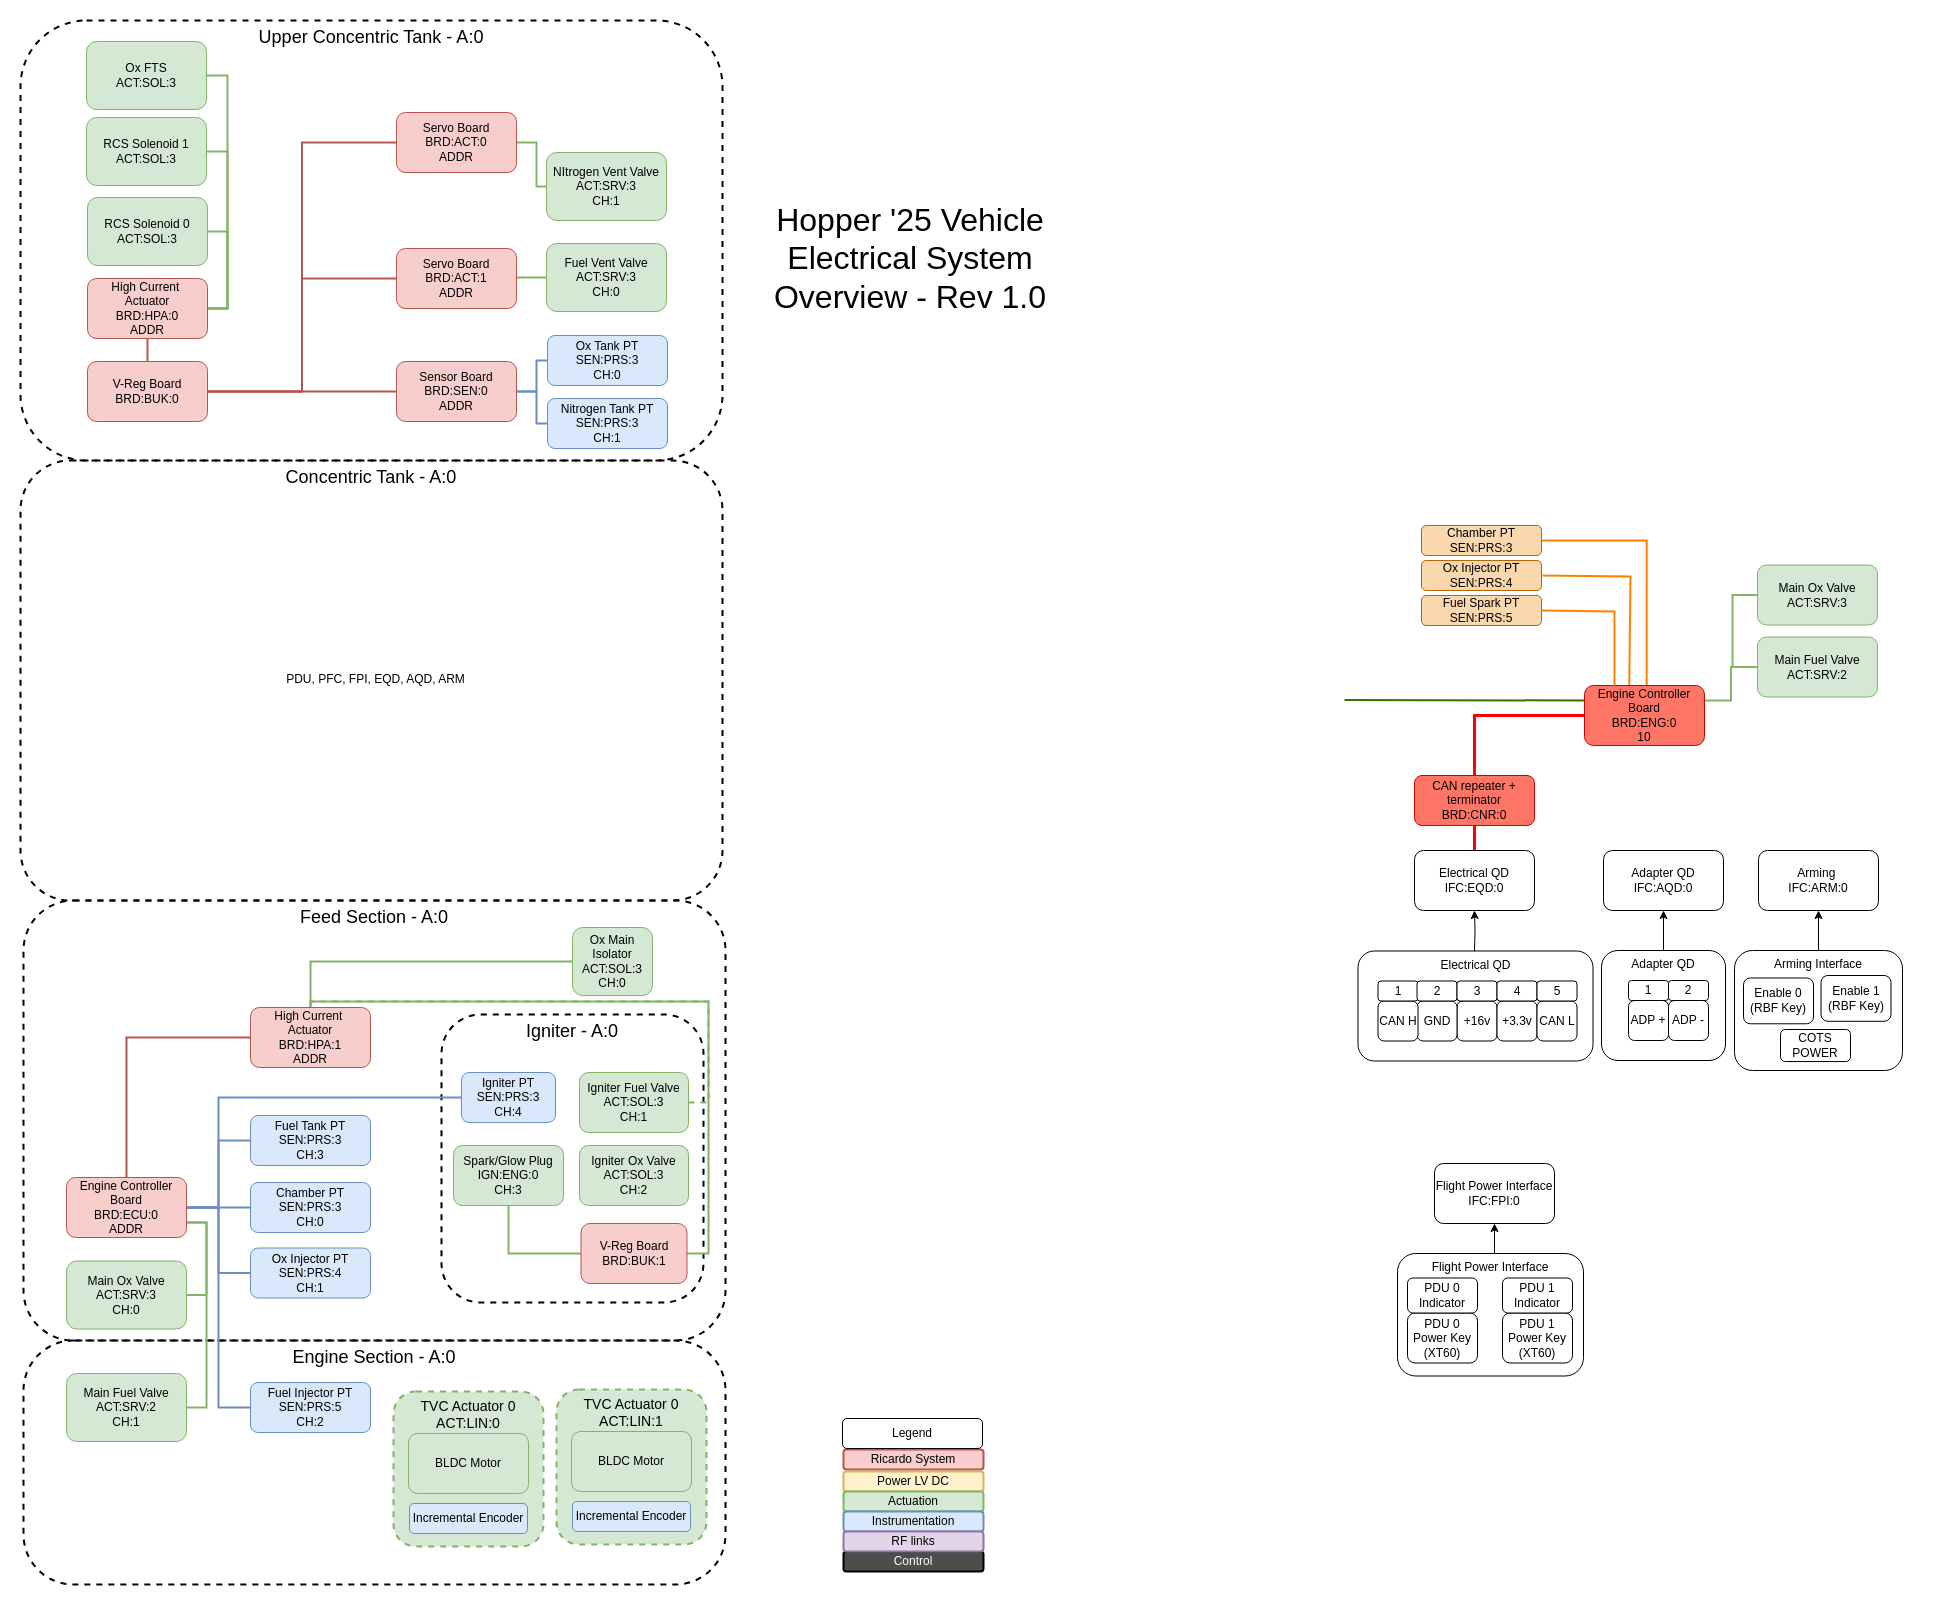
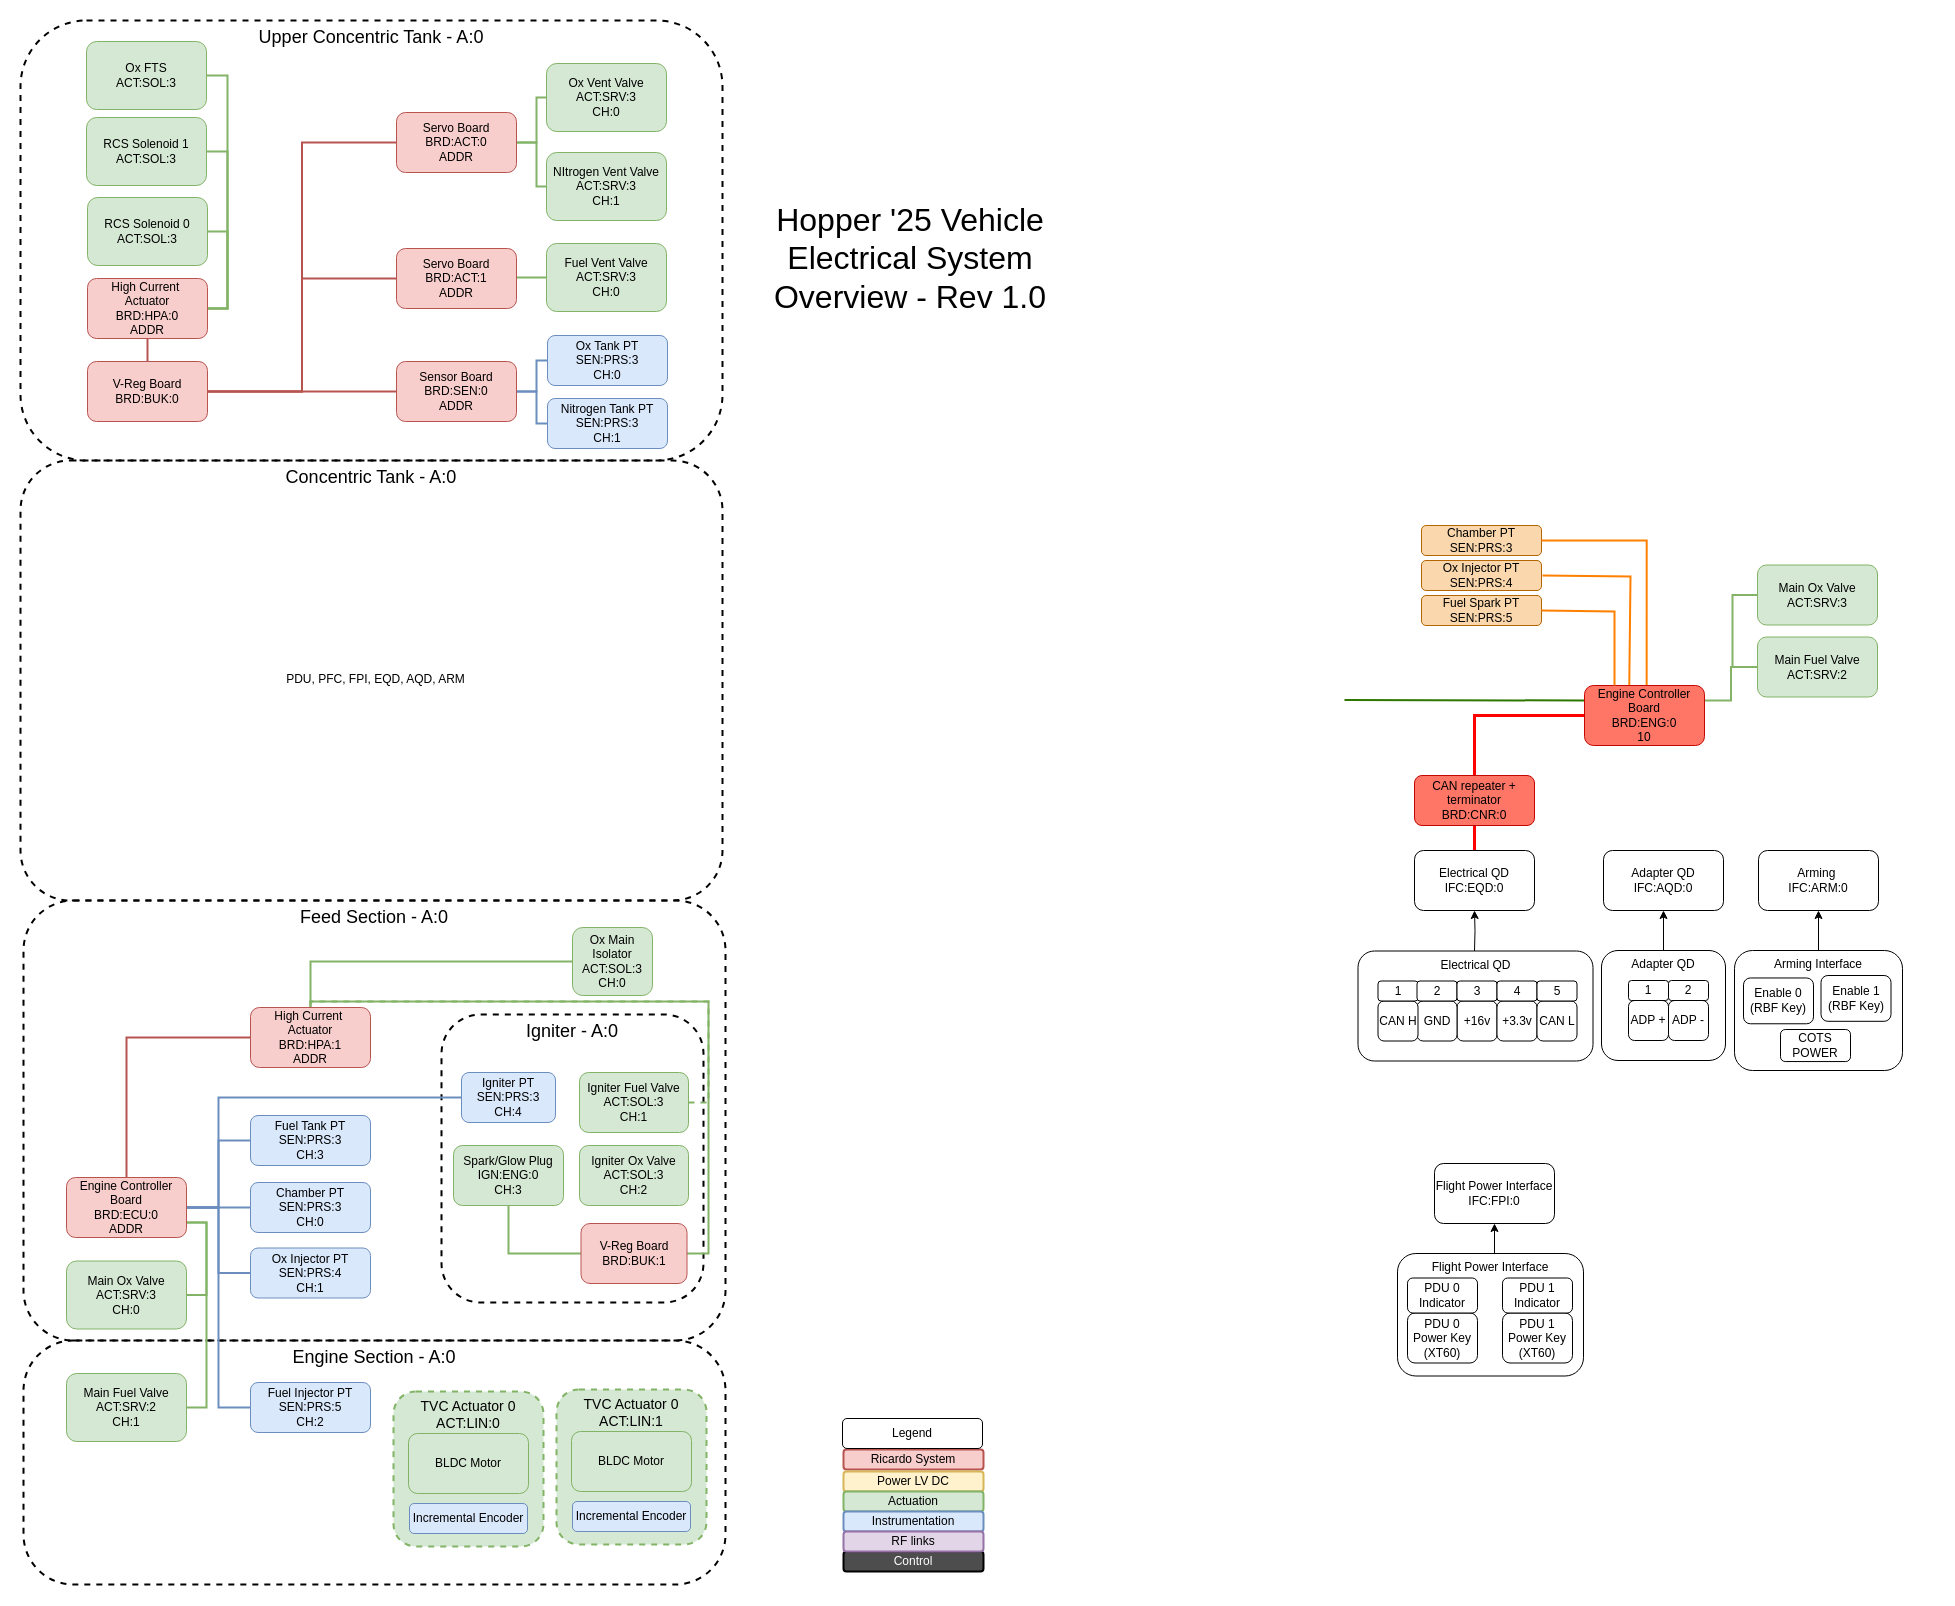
+ <mxCell id="90" value="&lt;div&gt;Ox Vent Valve&lt;/div&gt;&lt;div&gt;ACT:SRV:3&lt;/div&gt;&lt;div&gt;CH:0&lt;/div&gt;" style="rounded=1;whiteSpace=wrap;html=1;fillColor=#d5e8d4;strokeColor=#82b366;" vertex="1" parent="1"><mxGeometry x="546" y="63" width="120" height="68" as="geometry" /></mxCell>
+ <mxCell id="111" style="edgeStyle=orthogonalEdgeStyle;rounded=0;orthogonalLoop=1;jettySize=auto;html=1;exitX=1;exitY=0.5;exitDx=0;exitDy=0;entryX=0;entryY=0.5;entryDx=0;entryDy=0;fillColor=#d5e8d4;strokeColor=#82b366;strokeWidth=2;endArrow=none;endFill=0;" edge="1" parent="1" source="114" target="90"><mxGeometry relative="1" as="geometry" /></mxCell>
